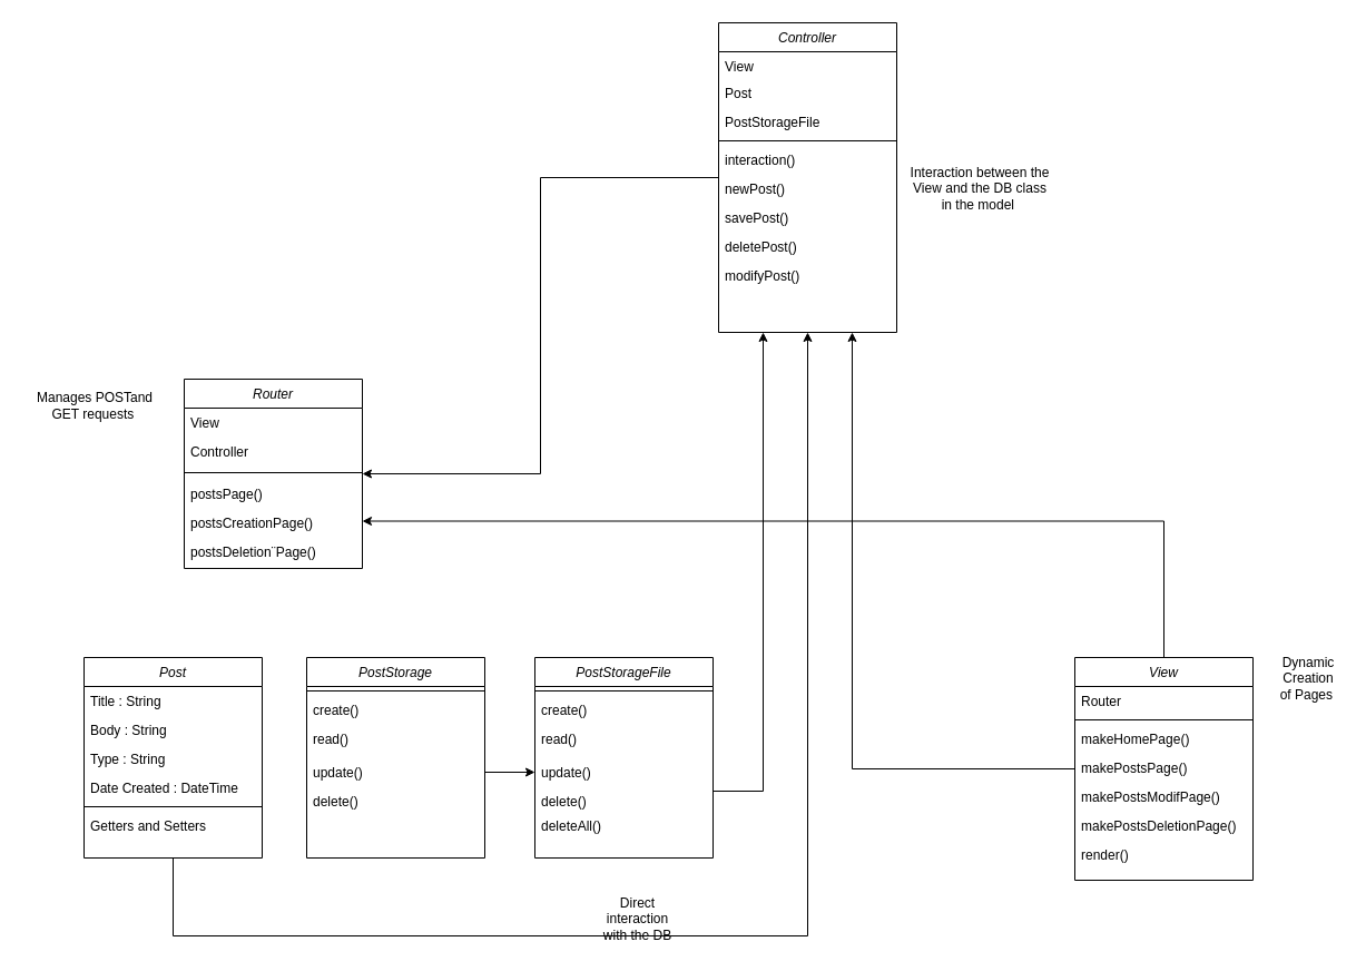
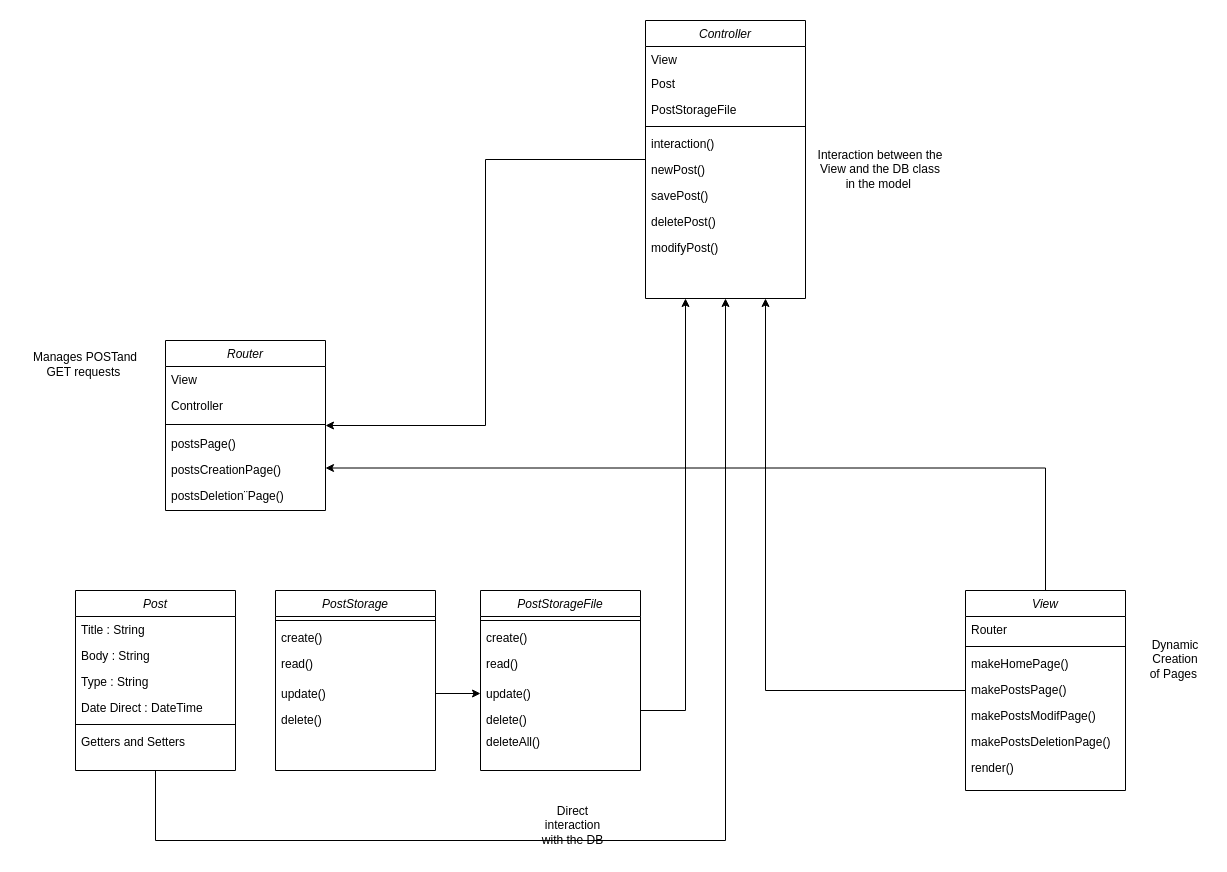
- <mxCell id="47" value="Dynamic Creation of Pages&amp;nbsp;" style="text;html=1;strokeColor=none;fillColor=none;align=center;verticalAlign=middle;whiteSpace=wrap;rounded=0;" vertex="1" parent="1"><mxGeometry x="1145" y="581" width="60" height="56" as="geometry" /></mxCell>
+ <mxCell id="47" value="Dynamic Creation of Pages&amp;nbsp;" style="text;html=1;strokeColor=none;fillColor=none;align=center;verticalAlign=middle;whiteSpace=wrap;rounded=0;" vertex="1" parent="1"><mxGeometry x="1145" y="631" width="60" height="56" as="geometry" /></mxCell>
- <mxCell id="7" value="Date Created : DateTime" style="text;align=left;verticalAlign=top;spacingLeft=4;spacingRight=4;overflow=hidden;rotatable=0;points=[[0,0.5],[1,0.5]];portConstraint=eastwest;rounded=0;shadow=0;html=0;" parent="3" vertex="1"><mxGeometry y="104" width="160" height="26" as="geometry" /></mxCell>
+ <mxCell id="7" value="Date Direct : DateTime" style="text;align=left;verticalAlign=top;spacingLeft=4;spacingRight=4;overflow=hidden;rotatable=0;points=[[0,0.5],[1,0.5]];portConstraint=eastwest;rounded=0;shadow=0;html=0;" parent="3" vertex="1"><mxGeometry y="104" width="160" height="26" as="geometry" /></mxCell>
